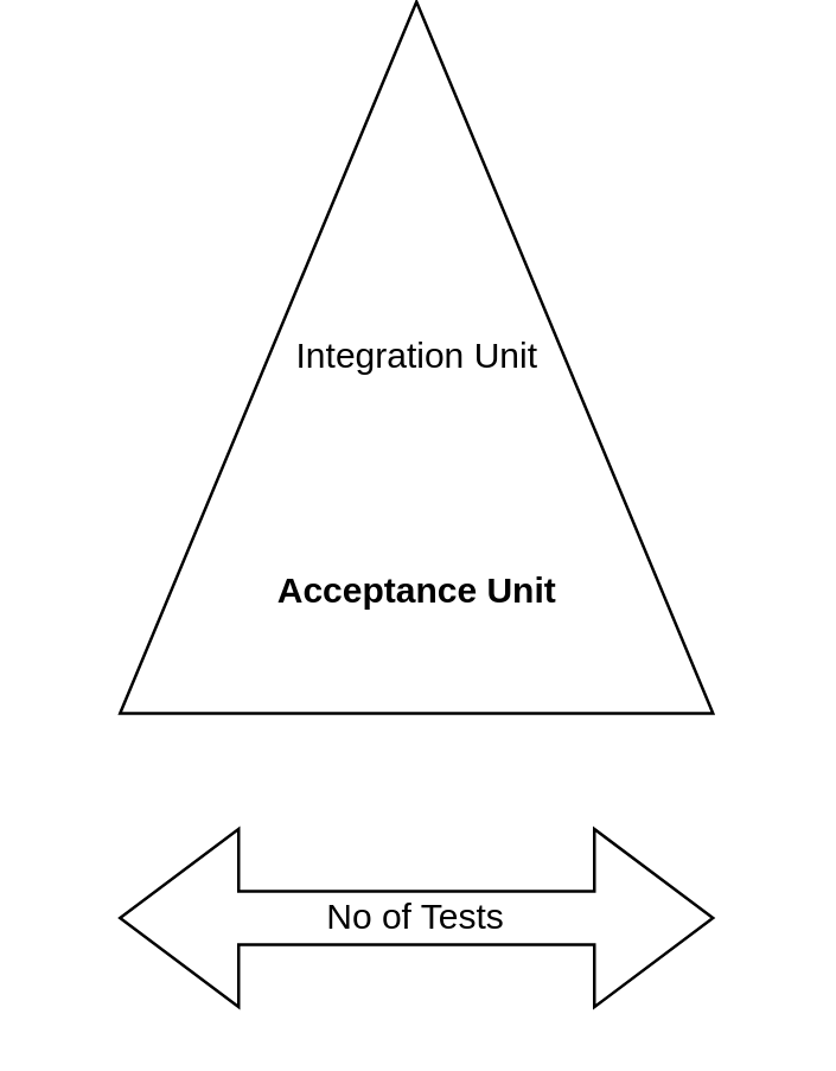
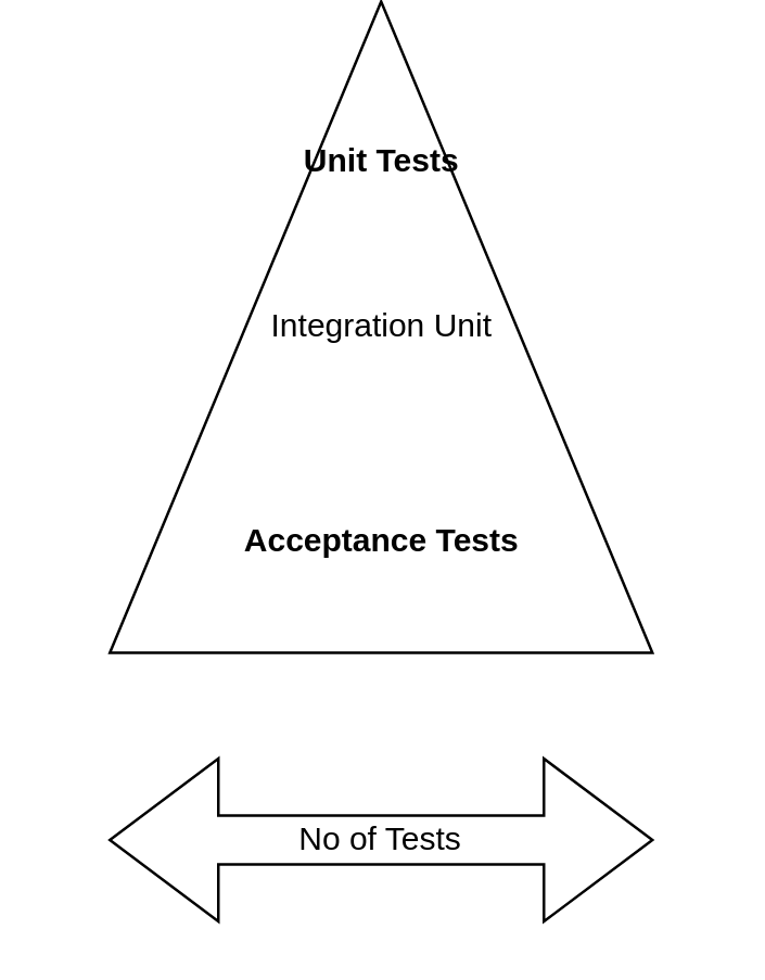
+ <mxCell id="5" value="Unit Tests" style="text;html=1;align=center;verticalAlign=middle;resizable=0;points=[];autosize=1;fontStyle=1" vertex="1" parent="1"><mxGeometry x="105" y="49" width="70" height="20" as="geometry" /></mxCell>
- <mxCell id="3" value="Acceptance Unit" style="text;html=1;align=center;verticalAlign=middle;resizable=0;points=[];autosize=1;fontStyle=1" vertex="1" parent="1"><mxGeometry x="80" y="189" width="120" height="20" as="geometry" /></mxCell>
+ <mxCell id="3" value="Acceptance Tests" style="text;html=1;align=center;verticalAlign=middle;resizable=0;points=[];autosize=1;fontStyle=1" vertex="1" parent="1"><mxGeometry x="80" y="189" width="120" height="20" as="geometry" /></mxCell>
